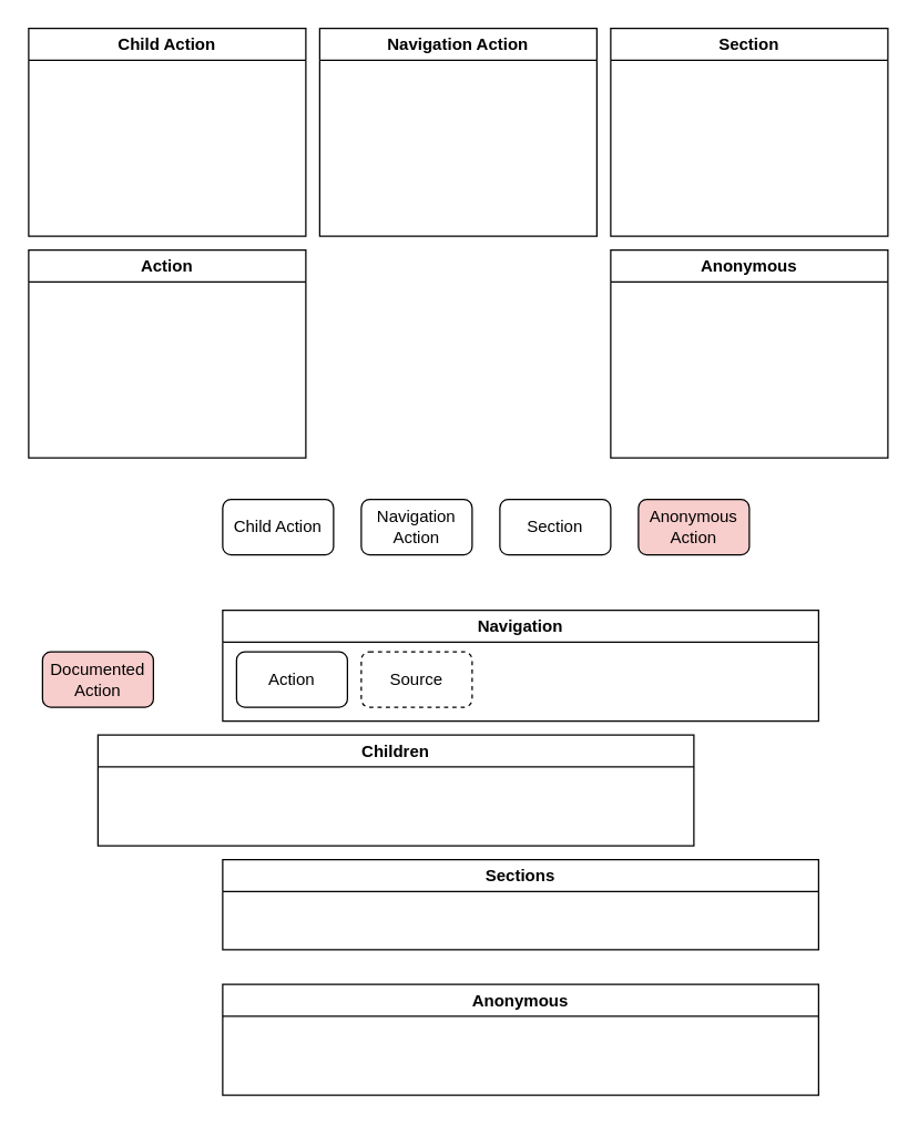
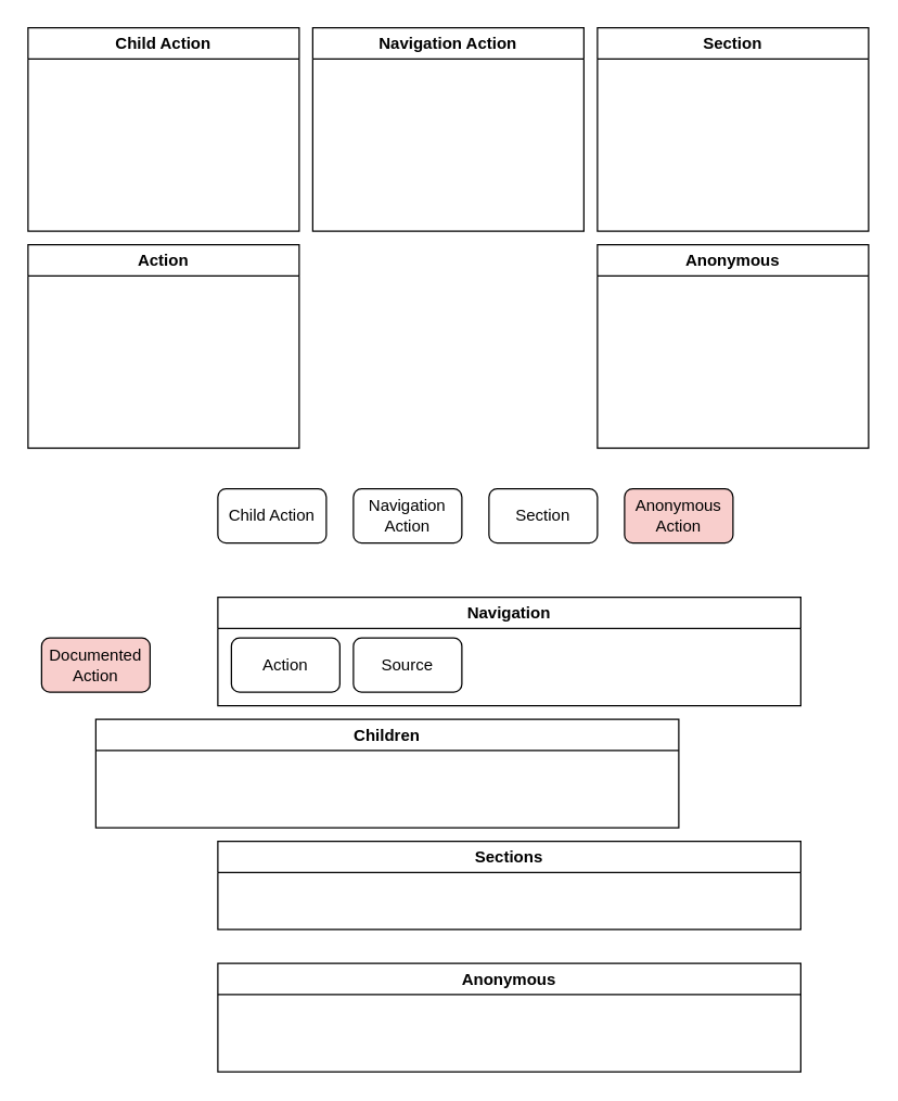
- <mxCell id="4" value="Source" style="rounded=1;whiteSpace=wrap;html=1;dashed=1;" vertex="1" parent="2"><mxGeometry x="100" y="30" width="80" height="40" as="geometry" /></mxCell>
+ <mxCell id="4" value="Source" style="rounded=1;whiteSpace=wrap;html=1;" vertex="1" parent="2"><mxGeometry x="100" y="30" width="80" height="40" as="geometry" /></mxCell>
